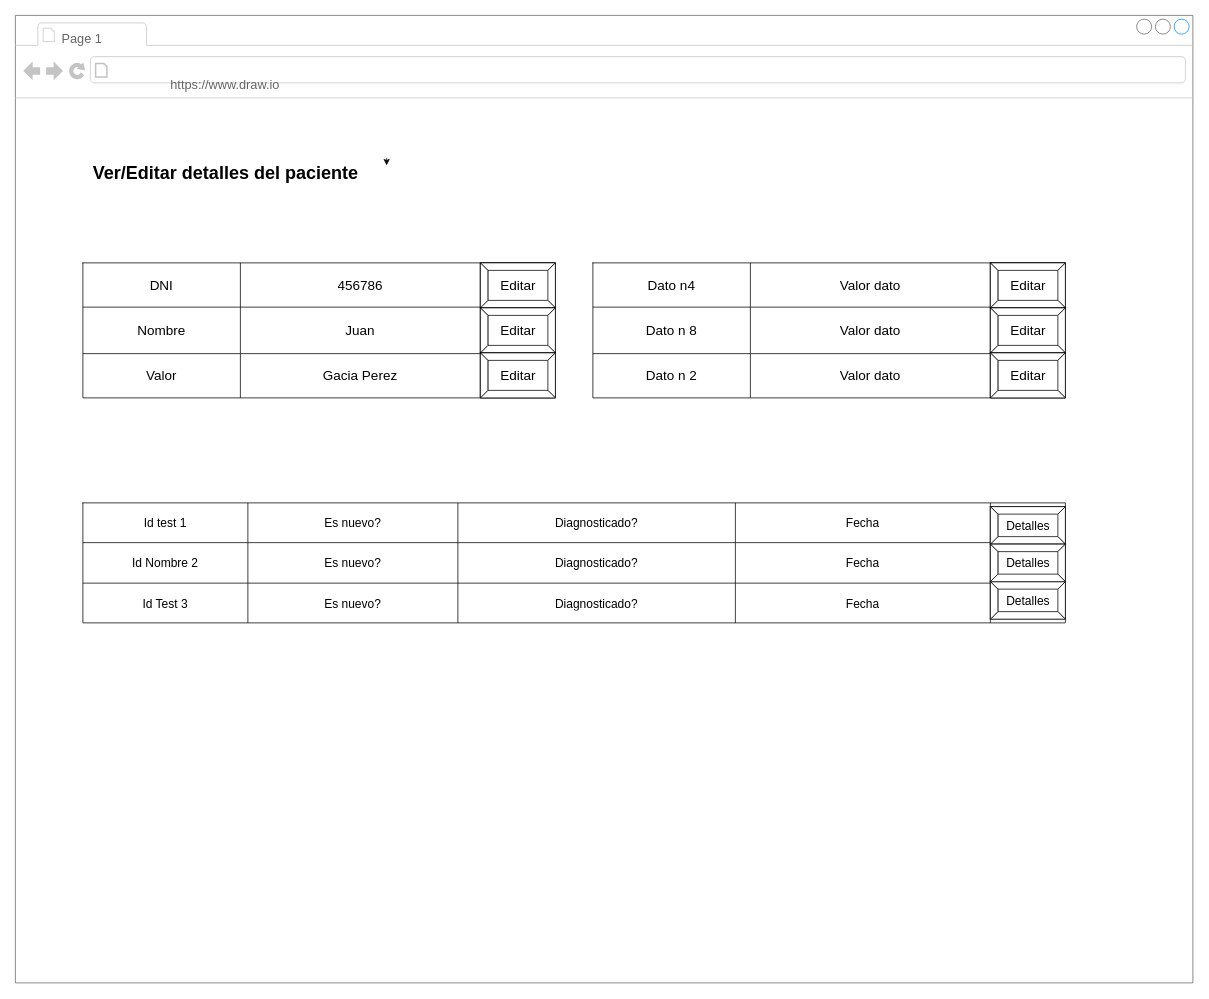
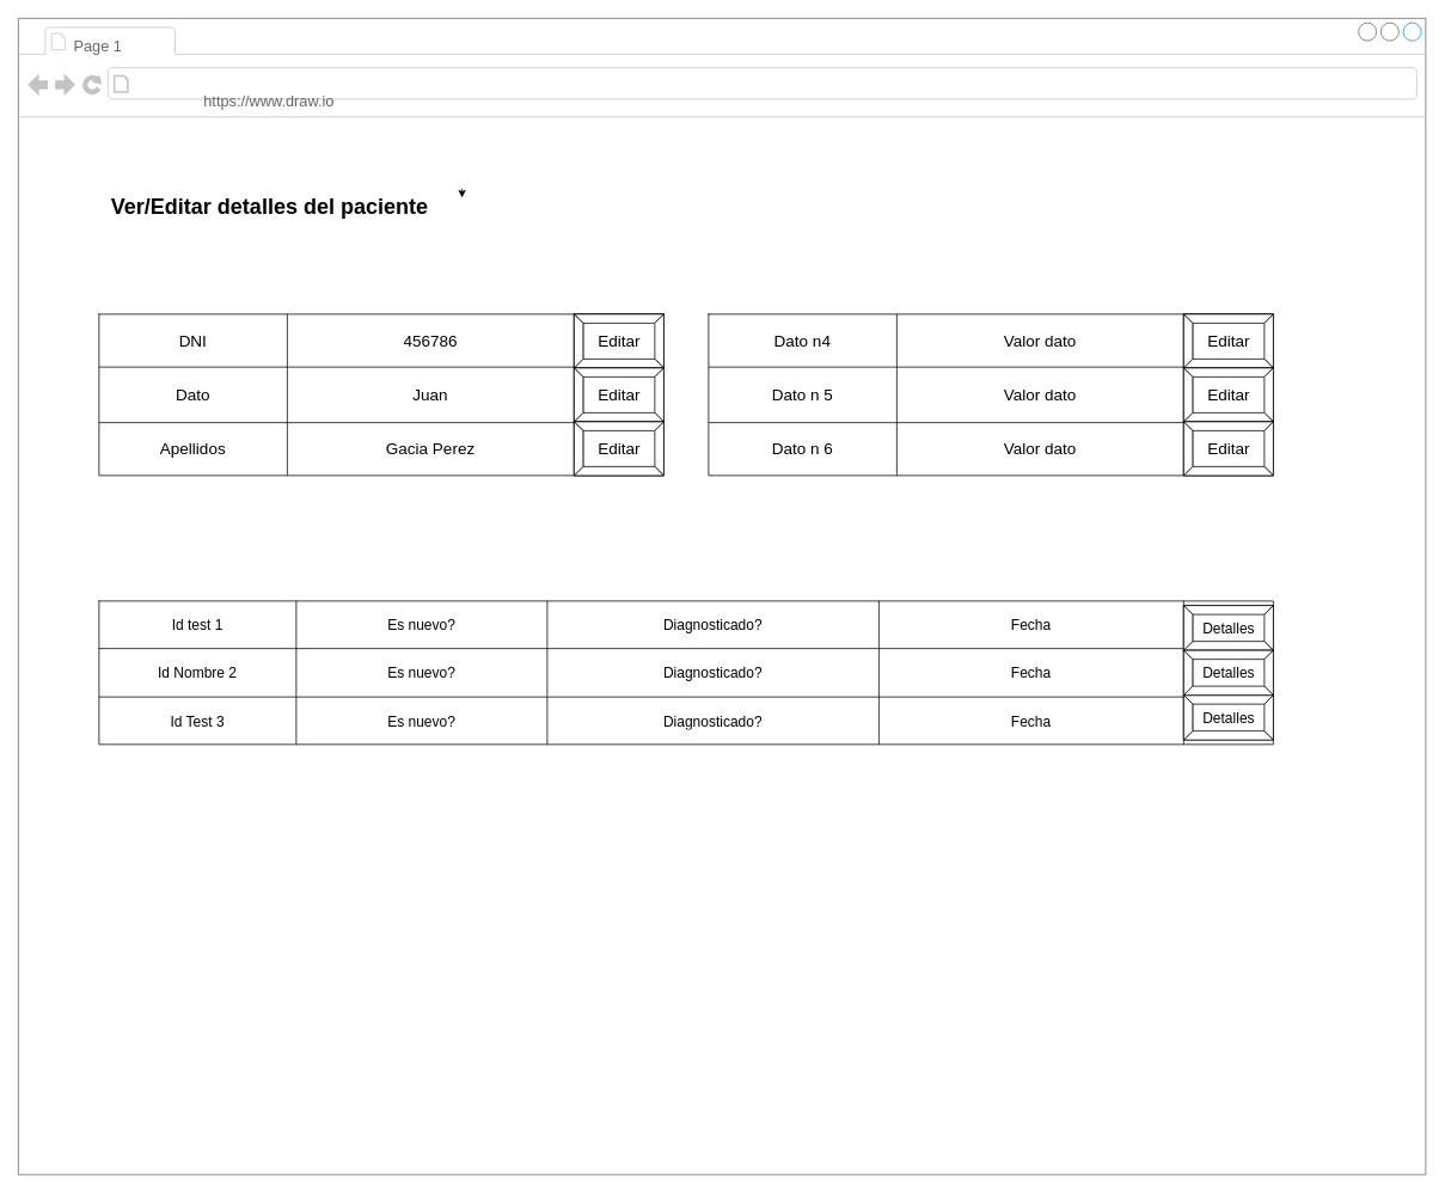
- <mxCell id="13" value="Nombre" style="shape=partialRectangle;html=1;whiteSpace=wrap;connectable=0;fillColor=none;top=0;left=0;bottom=0;right=0;overflow=hidden;fontSize=18;" parent="12" vertex="1"><mxGeometry width="210" height="62" as="geometry"><mxRectangle width="210" height="62" as="alternateBounds" /></mxGeometry></mxCell>
+ <mxCell id="13" value="Dato" style="shape=partialRectangle;html=1;whiteSpace=wrap;connectable=0;fillColor=none;top=0;left=0;bottom=0;right=0;overflow=hidden;fontSize=18;" parent="12" vertex="1"><mxGeometry width="210" height="62" as="geometry"><mxRectangle width="210" height="62" as="alternateBounds" /></mxGeometry></mxCell>
- <mxCell id="29" value="Dato n 8" style="shape=partialRectangle;html=1;whiteSpace=wrap;connectable=0;fillColor=none;top=0;left=0;bottom=0;right=0;overflow=hidden;fontSize=18;" parent="28" vertex="1"><mxGeometry width="210" height="62" as="geometry"><mxRectangle width="210" height="62" as="alternateBounds" /></mxGeometry></mxCell>
+ <mxCell id="29" value="Dato n 5" style="shape=partialRectangle;html=1;whiteSpace=wrap;connectable=0;fillColor=none;top=0;left=0;bottom=0;right=0;overflow=hidden;fontSize=18;" parent="28" vertex="1"><mxGeometry width="210" height="62" as="geometry"><mxRectangle width="210" height="62" as="alternateBounds" /></mxGeometry></mxCell>
- <mxCell id="17" value="Valor" style="shape=partialRectangle;html=1;whiteSpace=wrap;connectable=0;fillColor=none;top=0;left=0;bottom=0;right=0;overflow=hidden;fontSize=18;" parent="16" vertex="1"><mxGeometry width="210" height="59" as="geometry"><mxRectangle width="210" height="59" as="alternateBounds" /></mxGeometry></mxCell>
+ <mxCell id="17" value="Apellidos" style="shape=partialRectangle;html=1;whiteSpace=wrap;connectable=0;fillColor=none;top=0;left=0;bottom=0;right=0;overflow=hidden;fontSize=18;" parent="16" vertex="1"><mxGeometry width="210" height="59" as="geometry"><mxRectangle width="210" height="59" as="alternateBounds" /></mxGeometry></mxCell>
- <mxCell id="33" value="Dato n 2" style="shape=partialRectangle;html=1;whiteSpace=wrap;connectable=0;fillColor=none;top=0;left=0;bottom=0;right=0;overflow=hidden;fontSize=18;" parent="32" vertex="1"><mxGeometry width="210" height="59" as="geometry"><mxRectangle width="210" height="59" as="alternateBounds" /></mxGeometry></mxCell>
+ <mxCell id="33" value="Dato n 6" style="shape=partialRectangle;html=1;whiteSpace=wrap;connectable=0;fillColor=none;top=0;left=0;bottom=0;right=0;overflow=hidden;fontSize=18;" parent="32" vertex="1"><mxGeometry width="210" height="59" as="geometry"><mxRectangle width="210" height="59" as="alternateBounds" /></mxGeometry></mxCell>
